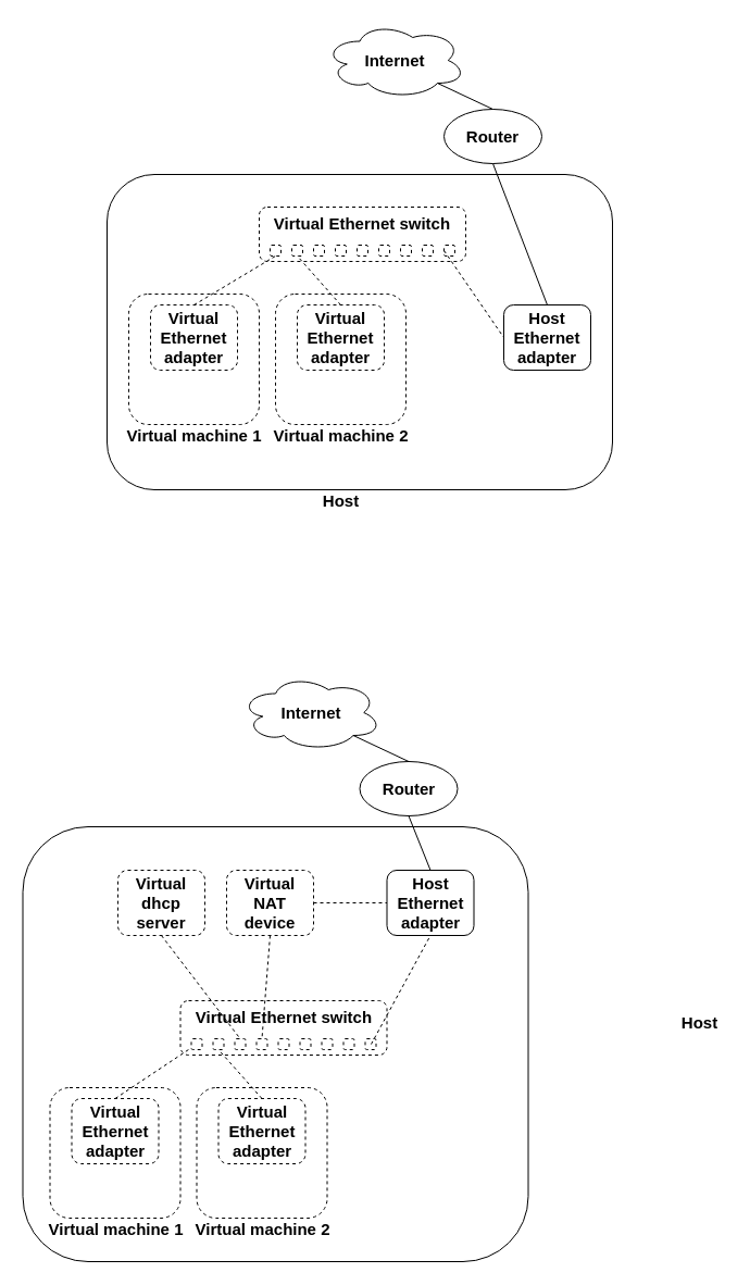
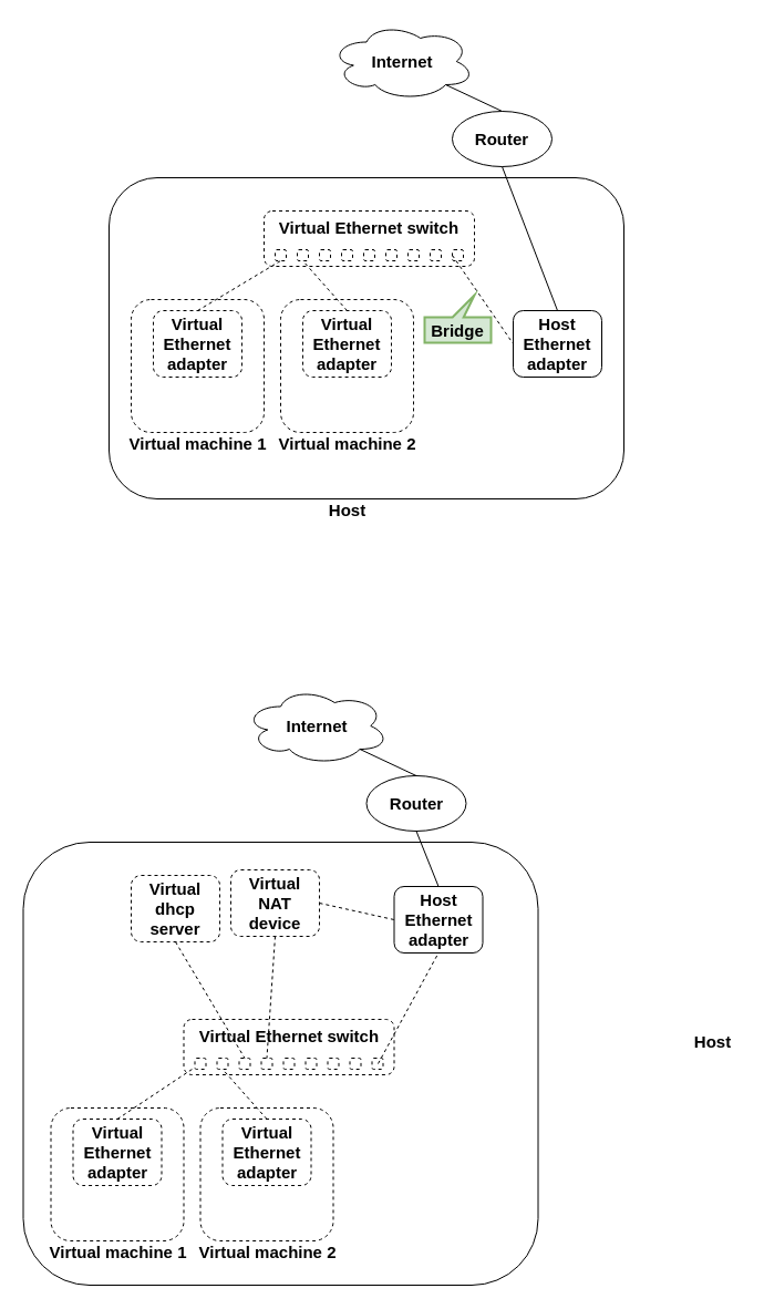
+ <mxCell id="28" value="&lt;b&gt;Bridge&lt;/b&gt;" style="shape=callout;whiteSpace=wrap;html=1;perimeter=calloutPerimeter;fontSize=15;strokeWidth=2;fillColor=#d5e8d4;strokeColor=#82b366;size=20;position=0.42;base=10;position2=0.75;flipV=1;" vertex="1" parent="1"><mxGeometry x="383" y="266" width="60" height="43" as="geometry" /></mxCell>
- <mxCell id="55" value="&lt;b&gt;Virtual&lt;br&gt;dhcp&lt;br&gt;server&lt;br&gt;&lt;/b&gt;" style="rounded=1;whiteSpace=wrap;html=1;fontSize=15;dashed=1;" vertex="1" parent="1"><mxGeometry x="108" y="800" width="80" height="60" as="geometry" /></mxCell>
+ <mxCell id="55" value="&lt;b&gt;Virtual&lt;br&gt;dhcp&lt;br&gt;server&lt;br&gt;&lt;/b&gt;" style="rounded=1;whiteSpace=wrap;html=1;fontSize=15;dashed=1;" vertex="1" parent="1"><mxGeometry x="118" y="790" width="80" height="60" as="geometry" /></mxCell>
- <mxCell id="56" value="&lt;b&gt;Virtual&lt;br&gt;NAT&lt;br&gt;device&lt;br&gt;&lt;/b&gt;" style="rounded=1;whiteSpace=wrap;html=1;fontSize=15;dashed=1;" vertex="1" parent="1"><mxGeometry x="208" y="800" width="80" height="60" as="geometry" /></mxCell>
+ <mxCell id="56" value="&lt;b&gt;Virtual&lt;br&gt;NAT&lt;br&gt;device&lt;br&gt;&lt;/b&gt;" style="rounded=1;whiteSpace=wrap;html=1;fontSize=15;dashed=1;" vertex="1" parent="1"><mxGeometry x="208" y="785" width="80" height="60" as="geometry" /></mxCell>
